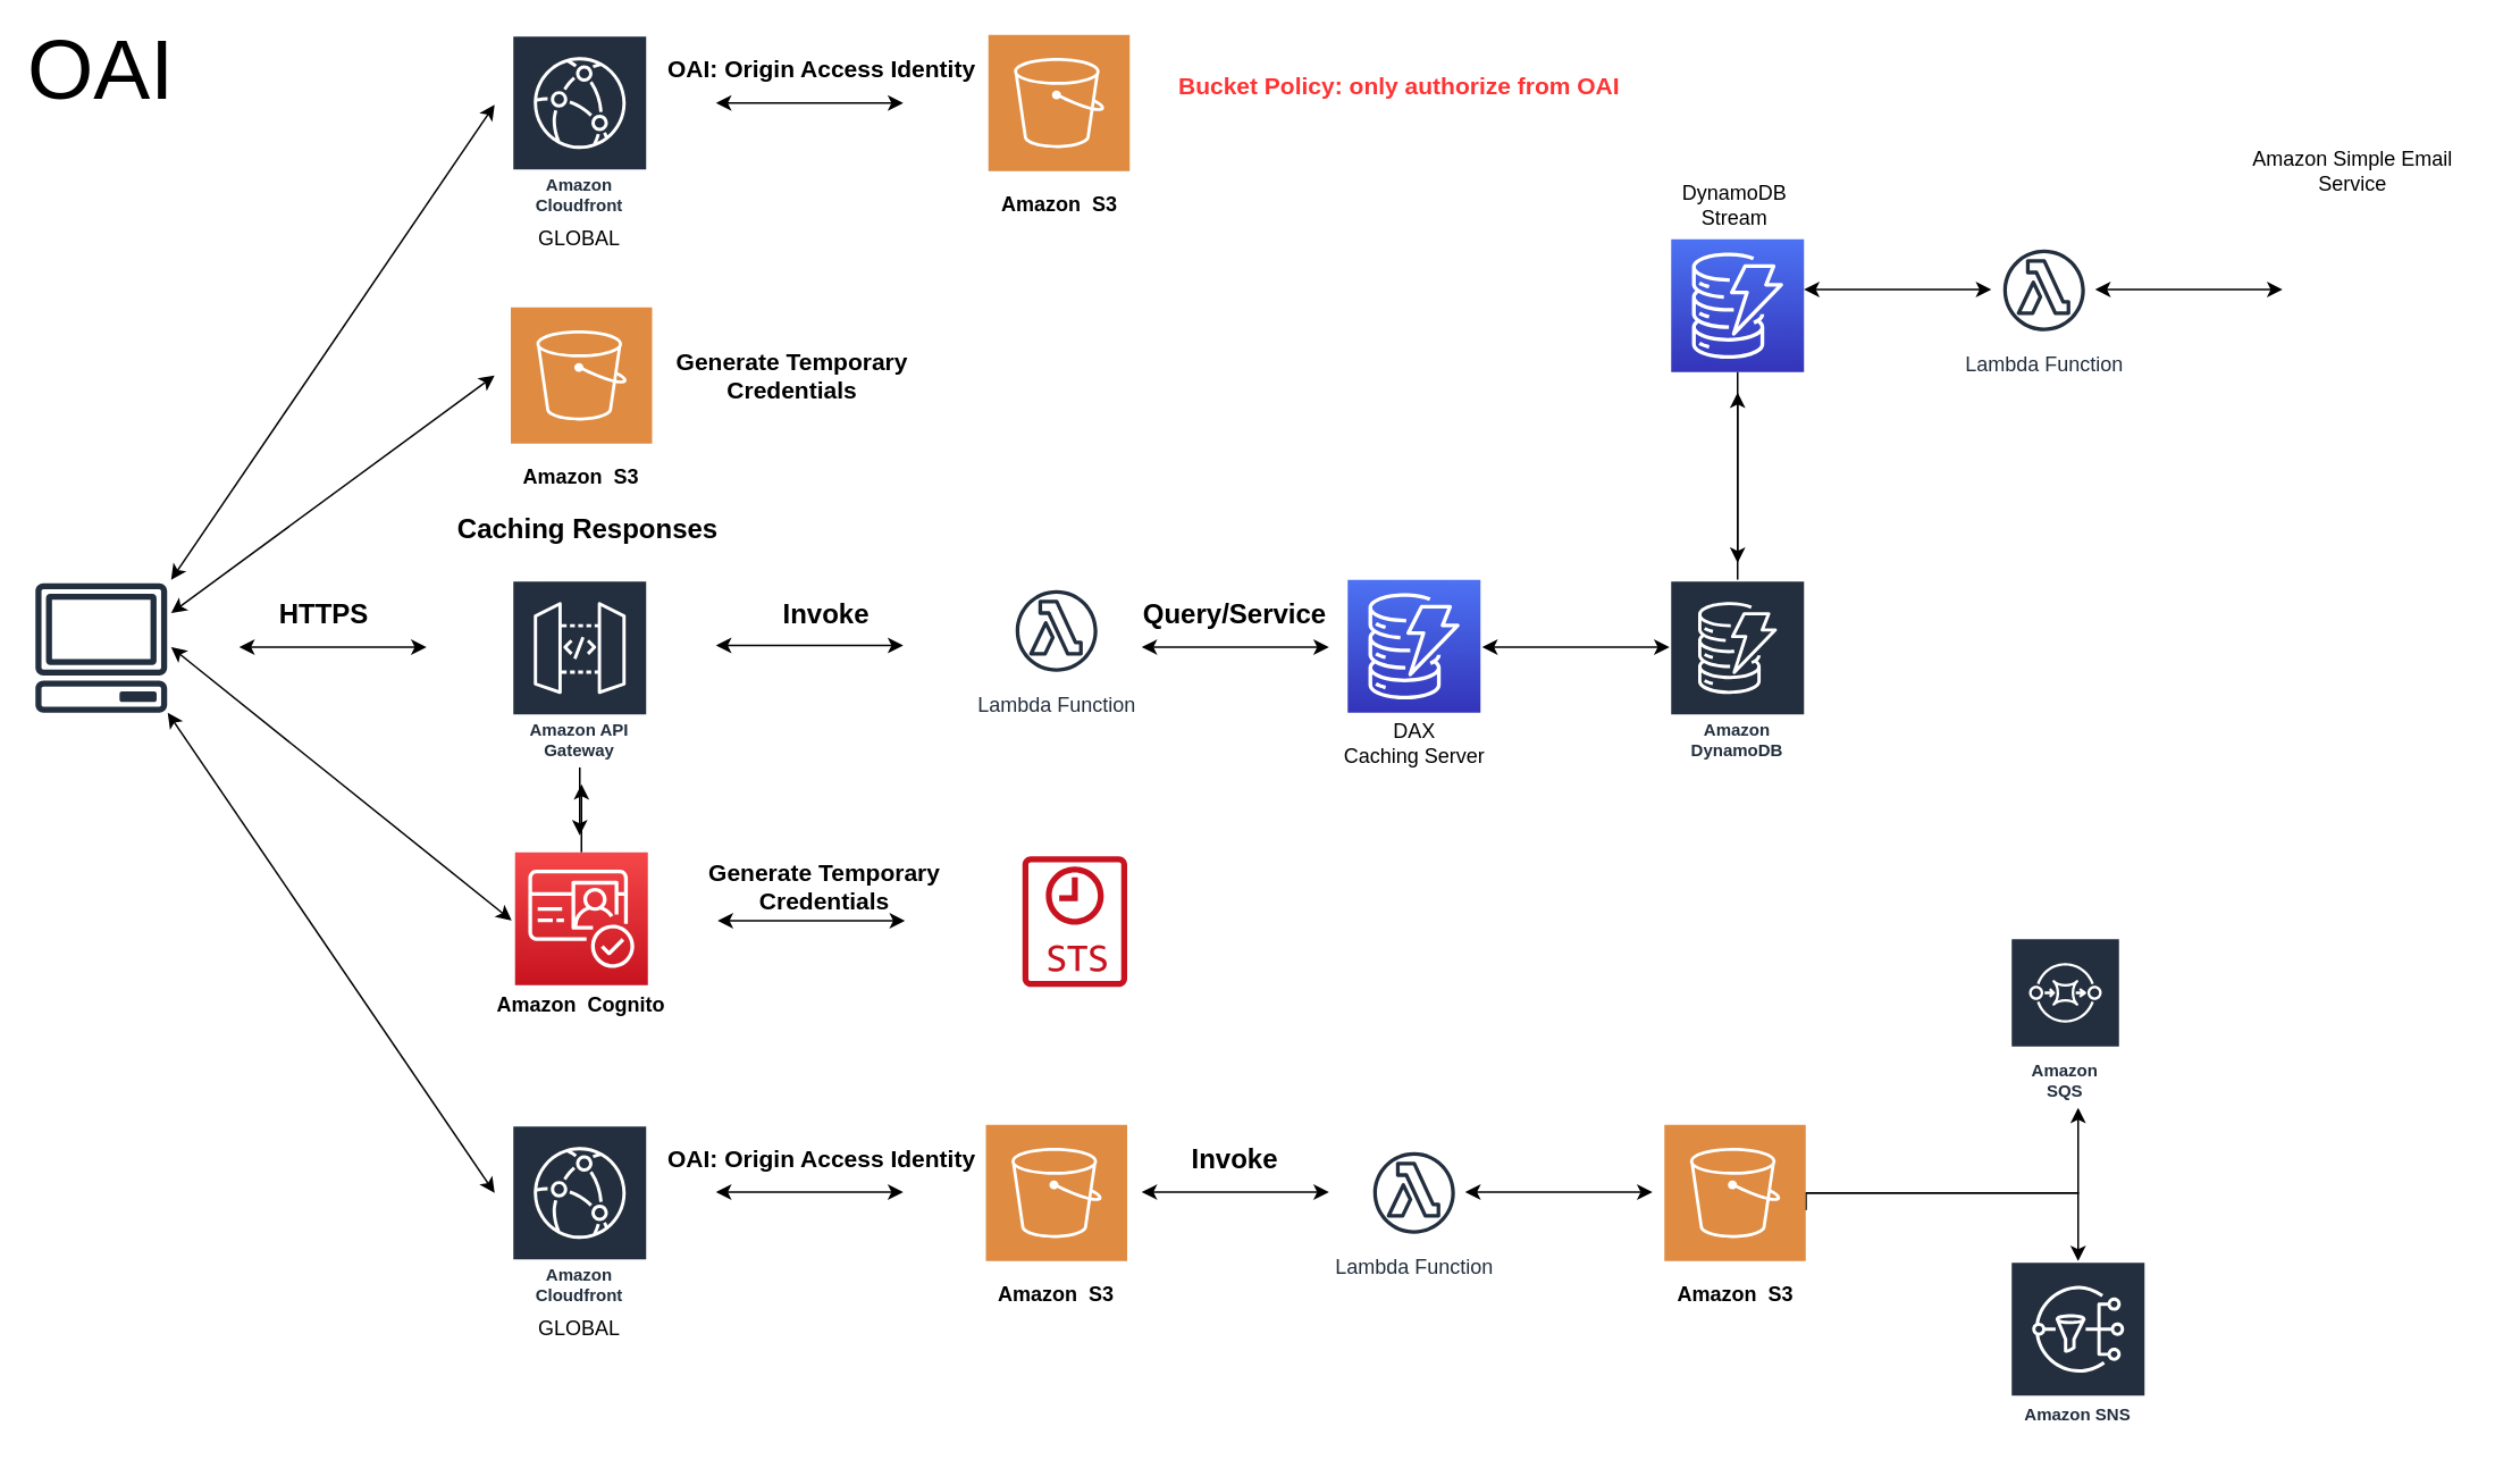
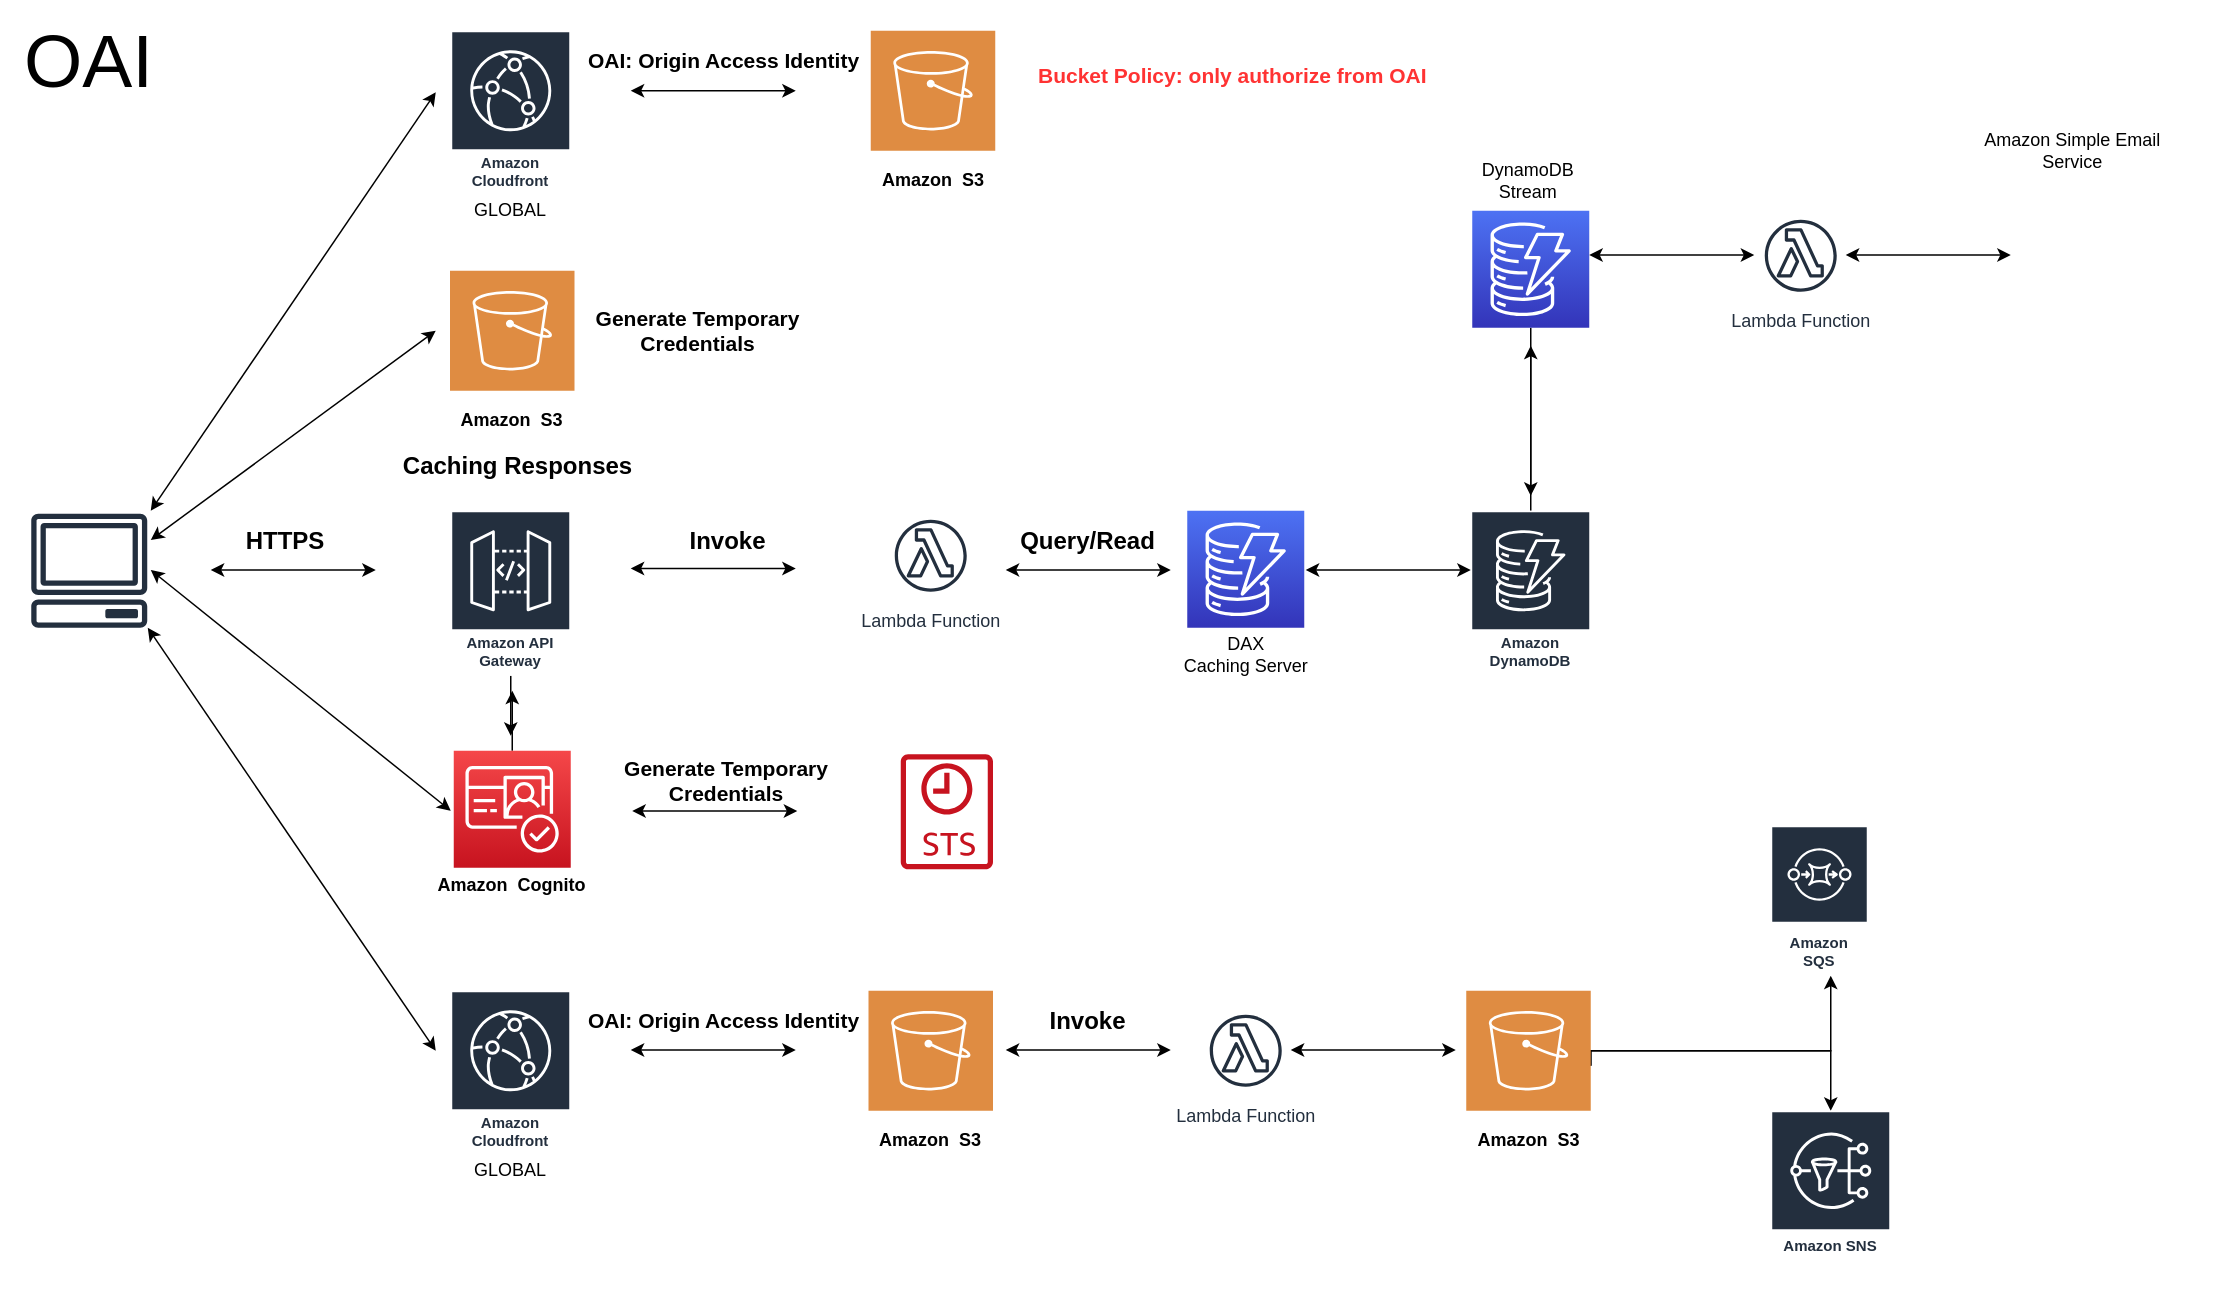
- <mxCell id="27" value="&lt;font size=&quot;3&quot;&gt;&lt;b&gt;Query/Service&lt;/b&gt;&lt;/font&gt;" style="text;html=1;strokeColor=none;fillColor=none;align=center;verticalAlign=middle;whiteSpace=wrap;rounded=0;" vertex="1" parent="1"><mxGeometry x="670" y="350" width="110" height="20" as="geometry" /></mxCell>
+ <mxCell id="27" value="&lt;font size=&quot;3&quot;&gt;&lt;b&gt;Query/Read&lt;/b&gt;&lt;/font&gt;" style="text;html=1;strokeColor=none;fillColor=none;align=center;verticalAlign=middle;whiteSpace=wrap;rounded=0;" vertex="1" parent="1"><mxGeometry x="670" y="350" width="110" height="20" as="geometry" /></mxCell>
